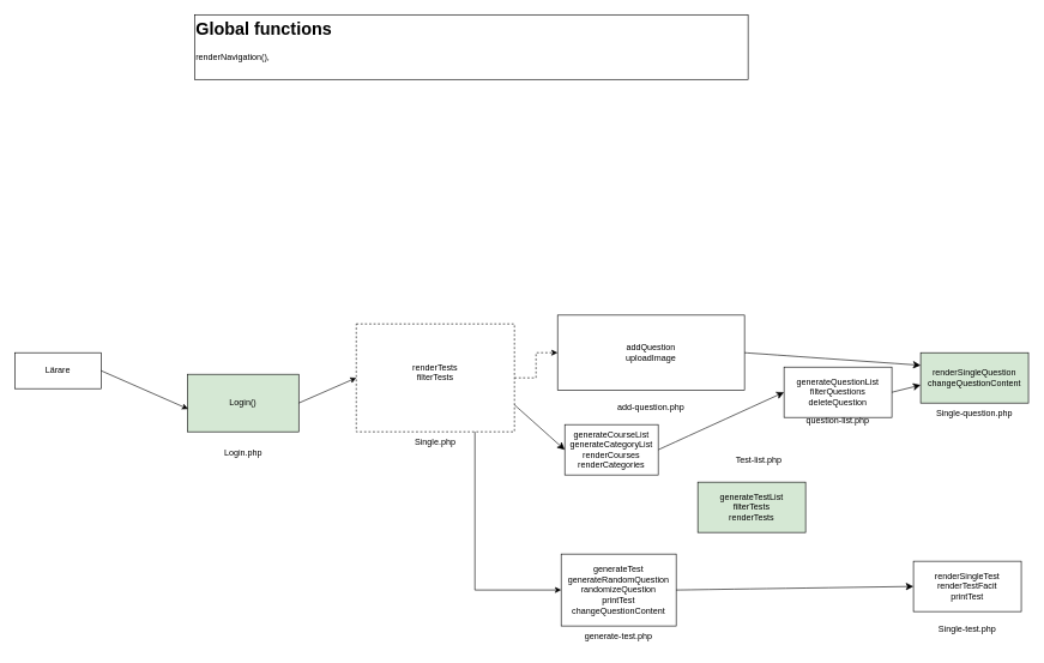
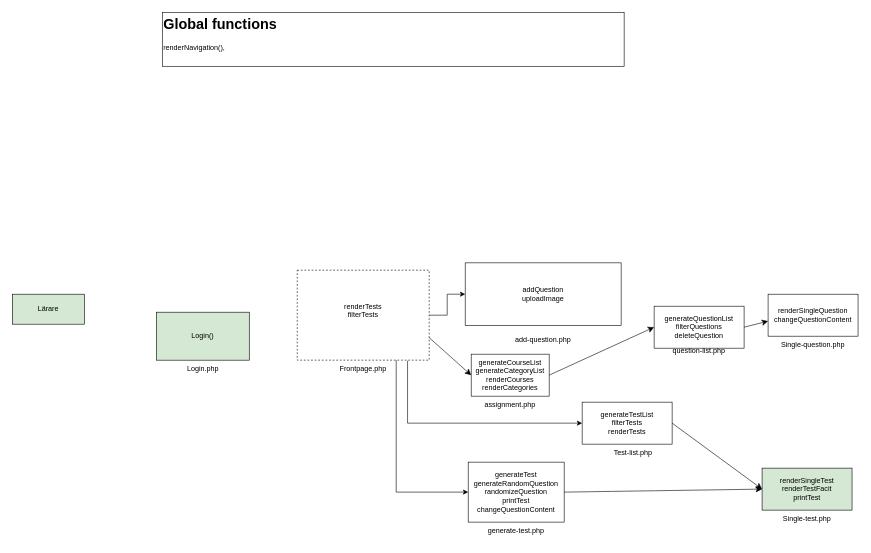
- <mxCell id="33" value="" style="edgeStyle=none;orthogonalLoop=1;jettySize=auto;html=1;rounded=0;fontSize=12;startSize=8;endSize=8;curved=1;exitX=1;exitY=0.5;exitDx=0;exitDy=0;entryX=0;entryY=0.25;entryDx=0;entryDy=0;" edge="1" parent="1" source="16" target="24"><mxGeometry width="140" relative="1" as="geometry"><mxPoint x="1010" y="470" as="sourcePoint" /><mxPoint x="1150" y="470" as="targetPoint" /><Array as="points" /></mxGeometry></mxCell>
- <mxCell id="8" style="edgeStyle=orthogonalEdgeStyle;rounded=0;orthogonalLoop=1;jettySize=auto;html=1;exitX=1;exitY=0.5;exitDx=0;exitDy=0;entryX=0;entryY=0.5;entryDx=0;entryDy=0;dashed=1;" edge="1" parent="1" source="9" target="16"><mxGeometry relative="1" as="geometry" /></mxCell>
+ <mxCell id="8" style="edgeStyle=orthogonalEdgeStyle;rounded=0;orthogonalLoop=1;jettySize=auto;html=1;exitX=1;exitY=0.5;exitDx=0;exitDy=0;entryX=0;entryY=0.5;entryDx=0;entryDy=0;" edge="1" parent="1" source="9" target="16"><mxGeometry relative="1" as="geometry" /></mxCell>
- <mxCell id="2" value="Lärare" style="rounded=0;whiteSpace=wrap;html=1;" vertex="1" parent="1"><mxGeometry y="490" width="120" height="50" as="geometry" x="20" /></mxCell>
+ <mxCell id="2" value="Lärare" style="rounded=0;whiteSpace=wrap;html=1;fillColor=#d5e8d4;" vertex="1" parent="1"><mxGeometry y="490" width="120" height="50" as="geometry" x="20" /></mxCell>
- <mxCell id="24" value="renderSingleQuestion&lt;div&gt;changeQuestionContent&lt;/div&gt;" style="rounded=0;whiteSpace=wrap;html=1;fillColor=#d5e8d4;" vertex="1" parent="1"><mxGeometry x="1280" y="490" width="150" height="70" as="geometry" /></mxCell>
+ <mxCell id="24" value="renderSingleQuestion&lt;div&gt;changeQuestionContent&lt;/div&gt;" style="rounded=0;whiteSpace=wrap;html=1;" vertex="1" parent="1"><mxGeometry x="1280" y="490" width="150" height="70" as="geometry" /></mxCell>
- <mxCell id="6" value="" style="endArrow=classic;html=1;rounded=0;exitX=1;exitY=0.5;exitDx=0;exitDy=0;entryX=0.007;entryY=0.603;entryDx=0;entryDy=0;entryPerimeter=0;" edge="1" parent="1" source="2" target="5"><mxGeometry width="50" height="50" relative="1" as="geometry"><mxPoint x="180" y="430" as="sourcePoint" /><mxPoint x="230" y="380" as="targetPoint" /></mxGeometry></mxCell>
- <mxCell id="11" value="" style="endArrow=classic;html=1;rounded=0;entryX=0;entryY=0.5;entryDx=0;entryDy=0;exitX=1;exitY=0.5;exitDx=0;exitDy=0;" edge="1" parent="1" source="5" target="9"><mxGeometry width="50" height="50" relative="1" as="geometry"><mxPoint x="355" y="560" as="sourcePoint" /><mxPoint x="405" y="510" as="targetPoint" /></mxGeometry></mxCell>
- <mxCell id="10" value="Single.php" style="text;html=1;align=center;verticalAlign=middle;whiteSpace=wrap;rounded=0;" vertex="1" parent="1"><mxGeometry x="575" y="600" width="60" height="30" as="geometry" /></mxCell>
+ <mxCell id="10" value="Frontpage.php" style="text;html=1;align=center;verticalAlign=middle;whiteSpace=wrap;rounded=0;" vertex="1" parent="1"><mxGeometry x="575" y="600" width="60" height="30" as="geometry" /></mxCell>
- <mxCell id="7" value="Login.php" style="text;html=1;align=center;verticalAlign=middle;whiteSpace=wrap;rounded=0;" vertex="1" parent="1"><mxGeometry x="307.5" y="615" width="60" height="30" as="geometry" /></mxCell>
+ <mxCell id="7" value="Login.php" style="text;html=1;align=center;verticalAlign=middle;whiteSpace=wrap;rounded=0;" vertex="1" parent="1"><mxGeometry x="307.5" y="600" width="60" height="30" as="geometry" /></mxCell>
- <mxCell id="19" value="Test-list.php" style="text;html=1;align=center;verticalAlign=middle;whiteSpace=wrap;rounded=0;" vertex="1" parent="1"><mxGeometry x="1000" y="625" width="110" height="30" as="geometry" /></mxCell>
+ <mxCell id="19" value="Test-list.php" style="text;html=1;align=center;verticalAlign=middle;whiteSpace=wrap;rounded=0;" vertex="1" parent="1"><mxGeometry x="1000" y="740" width="110" height="30" as="geometry" /></mxCell>
+ <mxCell id="12" style="edgeStyle=orthogonalEdgeStyle;rounded=0;orthogonalLoop=1;jettySize=auto;html=1;entryX=0;entryY=0.5;entryDx=0;entryDy=0;exitX=0.836;exitY=1.006;exitDx=0;exitDy=0;exitPerimeter=0;" edge="1" parent="1" source="9" target="18"><mxGeometry relative="1" as="geometry"><mxPoint x="1030" y="820" as="targetPoint" /><mxPoint x="820" y="640" as="sourcePoint" /></mxGeometry></mxCell>
+ <mxCell id="31" value="assignment.php" style="text;html=1;align=center;verticalAlign=middle;whiteSpace=wrap;rounded=0;" vertex="1" parent="1"><mxGeometry x="820" y="660" width="60" height="30" as="geometry" /></mxCell>
- <mxCell id="18" value="generateTestList&lt;div&gt;filterTests&lt;/div&gt;&lt;div&gt;renderTests&lt;/div&gt;" style="rounded=0;whiteSpace=wrap;html=1;fillColor=#d5e8d4;" vertex="1" parent="1"><mxGeometry x="970" y="670" width="150" height="70" as="geometry" /></mxCell>
+ <mxCell id="18" value="generateTestList&lt;div&gt;filterTests&lt;/div&gt;&lt;div&gt;renderTests&lt;/div&gt;" style="rounded=0;whiteSpace=wrap;html=1;" vertex="1" parent="1"><mxGeometry x="970" y="670" width="150" height="70" as="geometry" /></mxCell>
+ <mxCell id="26" value="" style="edgeStyle=none;orthogonalLoop=1;jettySize=auto;html=1;rounded=0;fontSize=12;startSize=8;endSize=8;curved=1;exitX=1;exitY=0.5;exitDx=0;exitDy=0;entryX=0;entryY=0.5;entryDx=0;entryDy=0;" edge="1" parent="1" source="18" target="20"><mxGeometry width="140" relative="1" as="geometry"><mxPoint x="1190" y="810" as="sourcePoint" /><mxPoint x="1300" y="810" as="targetPoint" /><Array as="points" /></mxGeometry></mxCell>
- <mxCell id="20" value="renderSingleTest&lt;div&gt;renderTestFacit&lt;/div&gt;&lt;div&gt;printTest&lt;/div&gt;" style="rounded=0;whiteSpace=wrap;html=1;" vertex="1" parent="1"><mxGeometry x="1270" y="780" width="150" height="70" as="geometry" /></mxCell>
+ <mxCell id="20" value="renderSingleTest&lt;div&gt;renderTestFacit&lt;/div&gt;&lt;div&gt;printTest&lt;/div&gt;" style="rounded=0;whiteSpace=wrap;html=1;fillColor=#d5e8d4;" vertex="1" parent="1"><mxGeometry x="1270" y="780" width="150" height="70" as="geometry" /></mxCell>
- <mxCell id="21" value="Single-test.php" style="text;html=1;align=center;verticalAlign=middle;whiteSpace=wrap;rounded=0;" vertex="1" parent="1"><mxGeometry x="1290" y="860" width="110" height="30" as="geometry" /></mxCell>
+ <mxCell id="21" value="Single-test.php" style="text;html=1;align=center;verticalAlign=middle;whiteSpace=wrap;rounded=0;" vertex="1" parent="1"><mxGeometry x="1290" y="850" width="110" height="30" as="geometry" /></mxCell>
